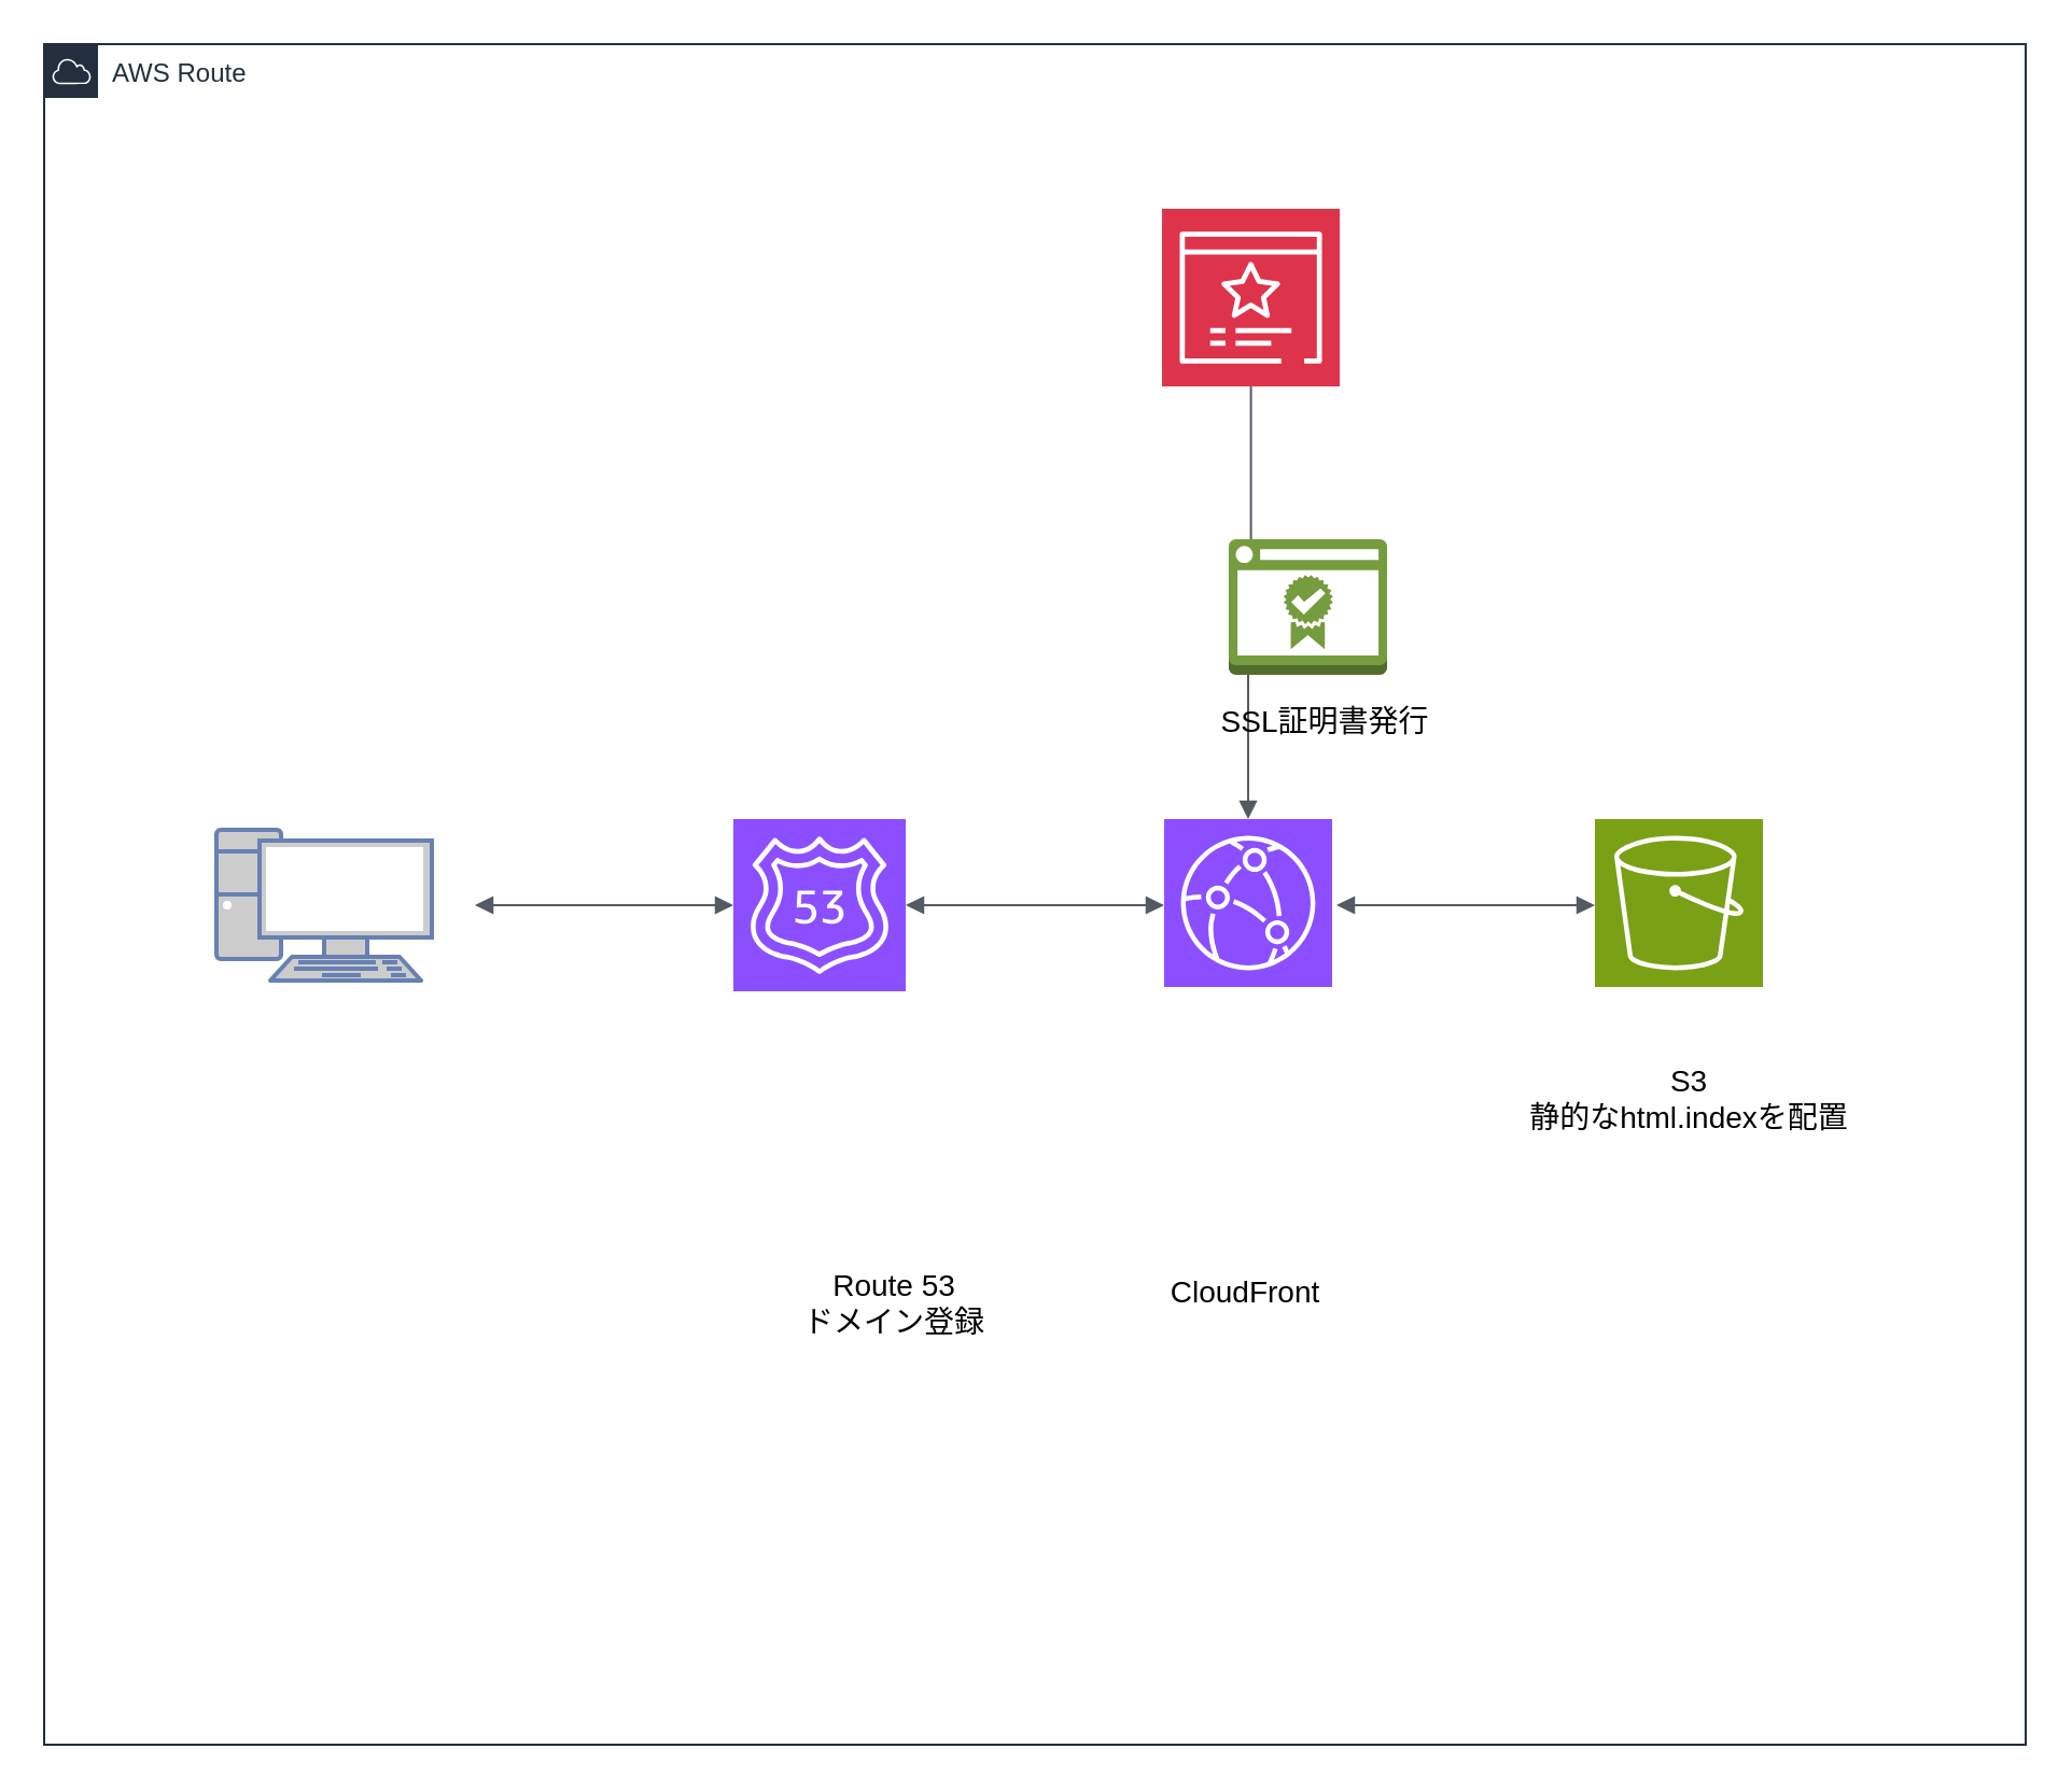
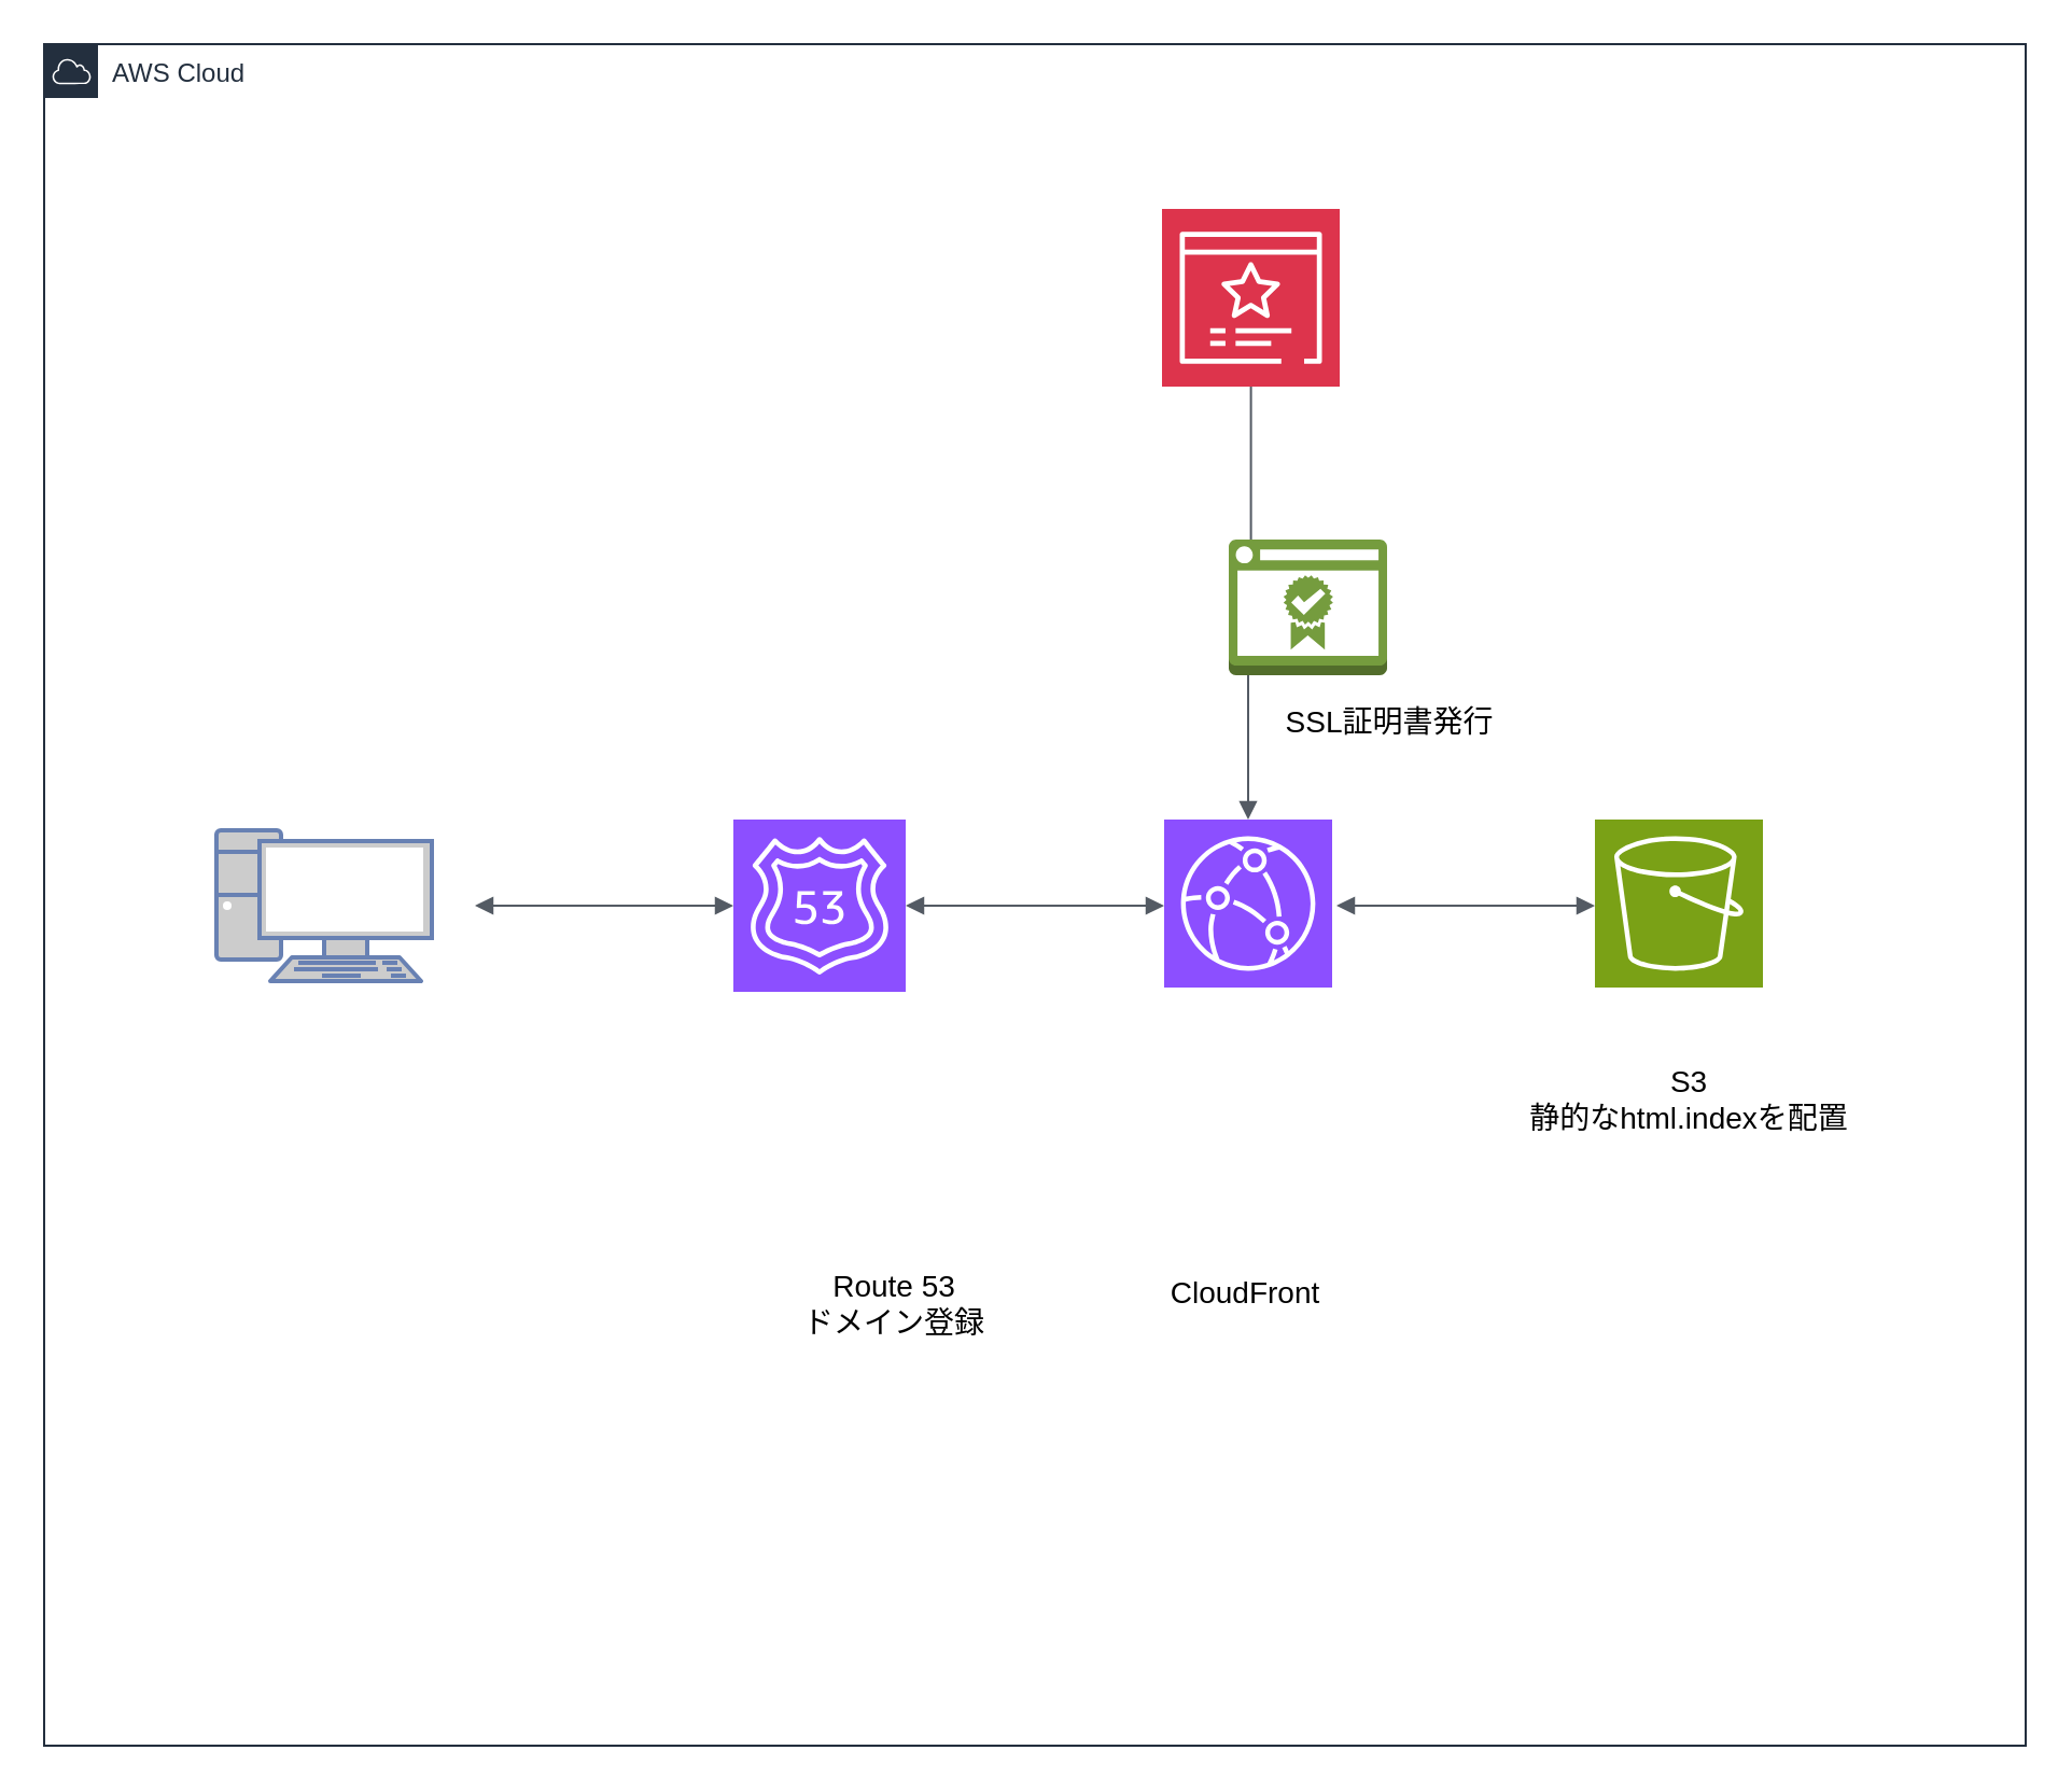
- <mxCell id="16" value="AWS Route" style="points=[[0,0],[0.25,0],[0.5,0],[0.75,0],[1,0],[1,0.25],[1,0.5],[1,0.75],[1,1],[0.75,1],[0.5,1],[0.25,1],[0,1],[0,0.75],[0,0.5],[0,0.25]];outlineConnect=0;gradientColor=none;html=1;whiteSpace=wrap;fontSize=12;fontStyle=0;container=1;pointerEvents=0;collapsible=0;recursiveResize=0;shape=mxgraph.aws4.group;grIcon=mxgraph.aws4.group_aws_cloud;strokeColor=#232F3E;fillColor=none;verticalAlign=top;align=left;spacingLeft=30;fontColor=#232F3E;dashed=0;" vertex="1" parent="1"><mxGeometry x="20" y="20" width="920" height="790" as="geometry" /></mxCell>
+ <mxCell id="16" value="AWS Cloud" style="points=[[0,0],[0.25,0],[0.5,0],[0.75,0],[1,0],[1,0.25],[1,0.5],[1,0.75],[1,1],[0.75,1],[0.5,1],[0.25,1],[0,1],[0,0.75],[0,0.5],[0,0.25]];outlineConnect=0;gradientColor=none;html=1;whiteSpace=wrap;fontSize=12;fontStyle=0;container=1;pointerEvents=0;collapsible=0;recursiveResize=0;shape=mxgraph.aws4.group;grIcon=mxgraph.aws4.group_aws_cloud;strokeColor=#232F3E;fillColor=none;verticalAlign=top;align=left;spacingLeft=30;fontColor=#232F3E;dashed=0;" vertex="1" parent="1"><mxGeometry x="20" y="20" width="920" height="790" as="geometry" /></mxCell>
- <mxCell id="14" value="&lt;font style=&quot;font-size: 14px;&quot;&gt;SSL証明書発行&lt;/font&gt;" style="text;strokeColor=none;align=center;fillColor=none;html=1;verticalAlign=middle;whiteSpace=wrap;rounded=0;" vertex="1" parent="1"><mxGeometry x="560" y="320" width="110" height="30" as="geometry" /></mxCell>
+ <mxCell id="14" value="&lt;font style=&quot;font-size: 14px;&quot;&gt;SSL証明書発行&lt;/font&gt;" style="text;strokeColor=none;align=center;fillColor=none;html=1;verticalAlign=middle;whiteSpace=wrap;rounded=0;" vertex="1" parent="1"><mxGeometry x="590" y="320" width="110" height="30" as="geometry" /></mxCell>
